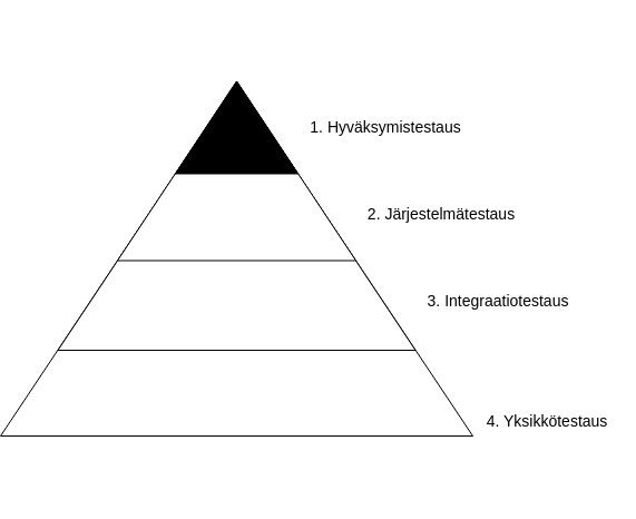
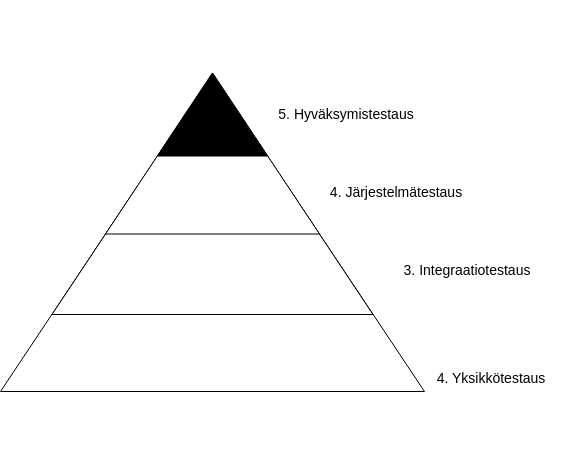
- <mxCell id="6" value="&lt;div style=&quot;font-size: 14px;&quot;&gt;1. Hyväksymistestaus&lt;/div&gt;" style="text;html=1;strokeColor=none;fillColor=none;align=center;verticalAlign=middle;whiteSpace=wrap;rounded=0;fontSize=14;" vertex="1" parent="1"><mxGeometry x="240" y="104" width="146" height="20" as="geometry" /></mxCell>
+ <mxCell id="6" value="&lt;div style=&quot;font-size: 14px;&quot;&gt;5. Hyväksymistestaus&lt;/div&gt;" style="text;html=1;strokeColor=none;fillColor=none;align=center;verticalAlign=middle;whiteSpace=wrap;rounded=0;fontSize=14;" vertex="1" parent="1"><mxGeometry x="240" y="104" width="146" height="20" as="geometry" /></mxCell>
- <mxCell id="7" value="2. Järjestelmätestaus" style="text;html=1;strokeColor=none;fillColor=none;align=center;verticalAlign=middle;whiteSpace=wrap;rounded=0;fontSize=14;" vertex="1" parent="1"><mxGeometry x="290" y="182" width="146" height="20" as="geometry" /></mxCell>
+ <mxCell id="7" value="4. Järjestelmätestaus" style="text;html=1;strokeColor=none;fillColor=none;align=center;verticalAlign=middle;whiteSpace=wrap;rounded=0;fontSize=14;" vertex="1" parent="1"><mxGeometry x="290" y="182" width="146" height="20" as="geometry" /></mxCell>
- <mxCell id="8" value="&lt;div style=&quot;font-size: 14px;&quot;&gt;3. Integraatiotestaus&lt;/div&gt;" style="text;html=1;strokeColor=none;fillColor=none;align=center;verticalAlign=middle;whiteSpace=wrap;rounded=0;fontSize=14;" vertex="1" parent="1"><mxGeometry x="346" y="260" width="136" height="20" as="geometry" /></mxCell>
+ <mxCell id="8" value="&lt;div style=&quot;font-size: 14px;&quot;&gt;3. Integraatiotestaus&lt;/div&gt;" style="text;html=1;strokeColor=none;fillColor=none;align=center;verticalAlign=middle;whiteSpace=wrap;rounded=0;fontSize=14;" vertex="1" parent="1"><mxGeometry x="366" y="260" width="136" height="20" as="geometry" /></mxCell>
